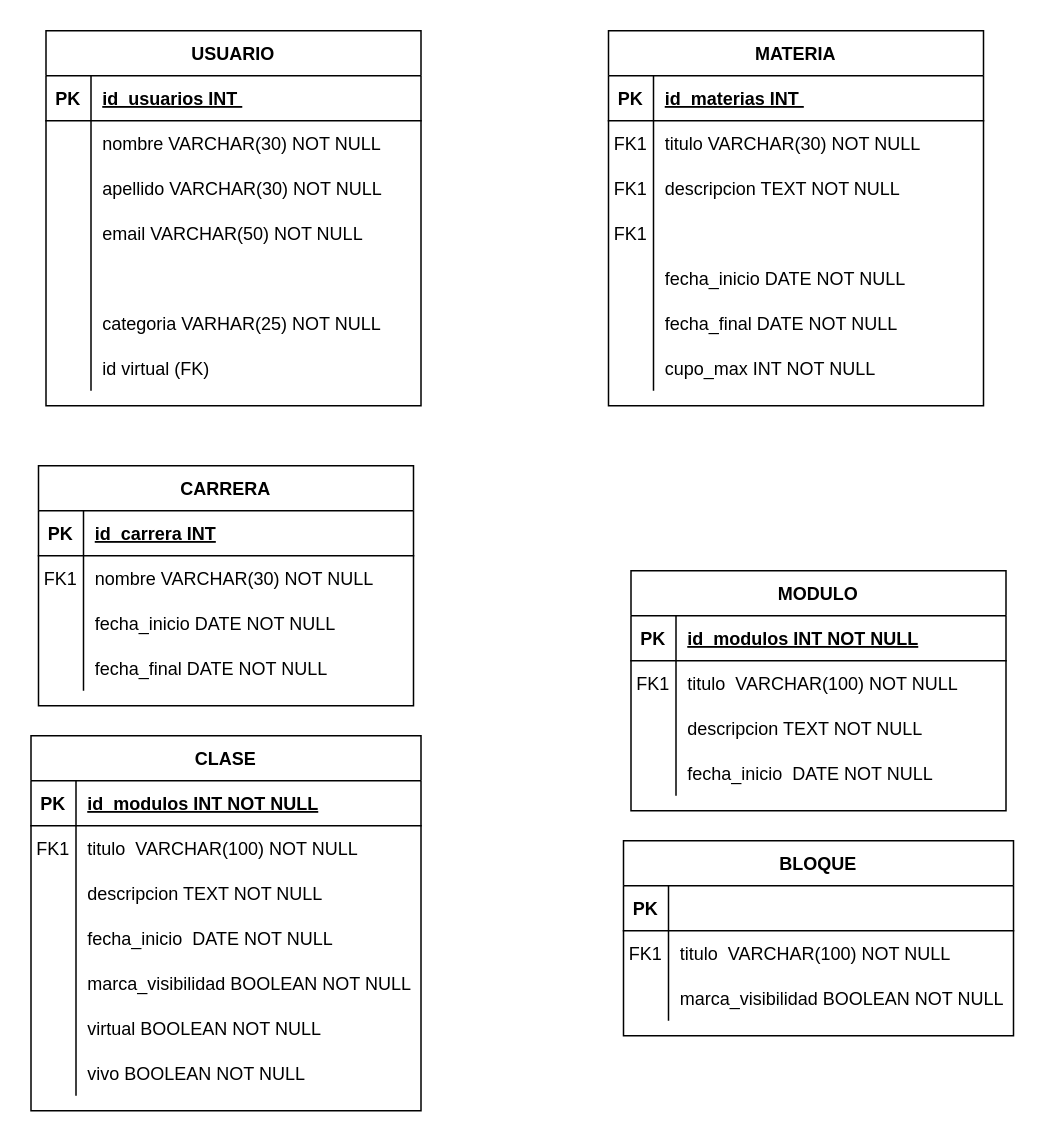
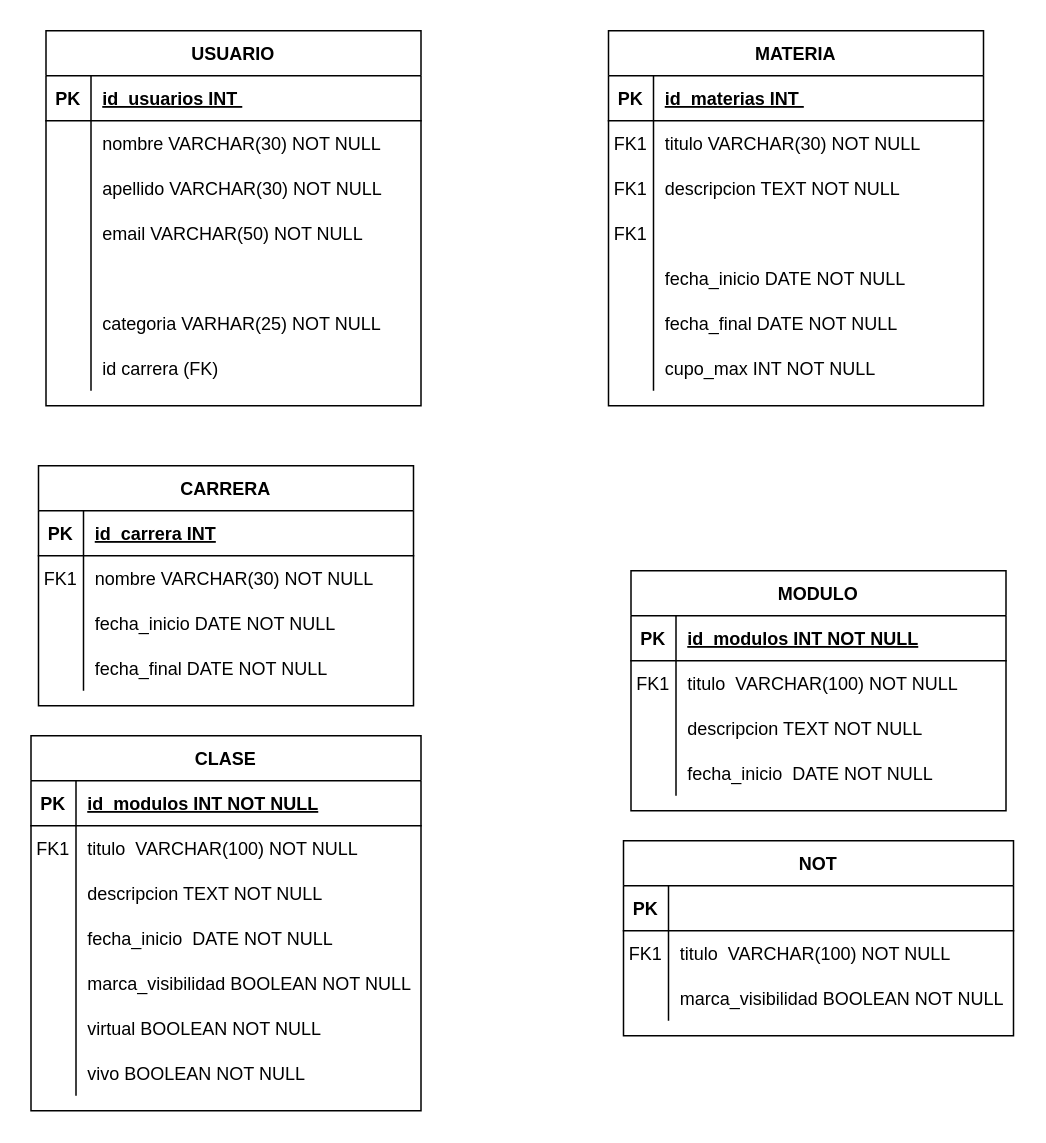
- <mxCell id="48" value="id virtual (FK)" style="shape=partialRectangle;overflow=hidden;connectable=0;fillColor=none;top=0;left=0;bottom=0;right=0;align=left;spacingLeft=6;" vertex="1" parent="46"><mxGeometry x="30" width="220" height="30" as="geometry" /></mxCell>
+ <mxCell id="48" value="id carrera (FK)" style="shape=partialRectangle;overflow=hidden;connectable=0;fillColor=none;top=0;left=0;bottom=0;right=0;align=left;spacingLeft=6;" vertex="1" parent="46"><mxGeometry x="30" width="220" height="30" as="geometry" /></mxCell>
- <mxCell id="92" value="BLOQUE" style="shape=table;startSize=30;container=1;collapsible=1;childLayout=tableLayout;fixedRows=1;rowLines=0;fontStyle=1;align=center;resizeLast=1;" vertex="1" parent="1"><mxGeometry x="415" y="560" width="260" height="130" as="geometry" /></mxCell>
+ <mxCell id="92" value="NOT" style="shape=table;startSize=30;container=1;collapsible=1;childLayout=tableLayout;fixedRows=1;rowLines=0;fontStyle=1;align=center;resizeLast=1;" vertex="1" parent="1"><mxGeometry x="415" y="560" width="260" height="130" as="geometry" /></mxCell>
